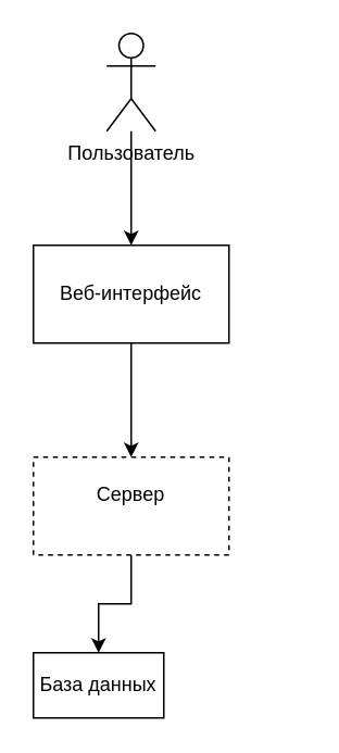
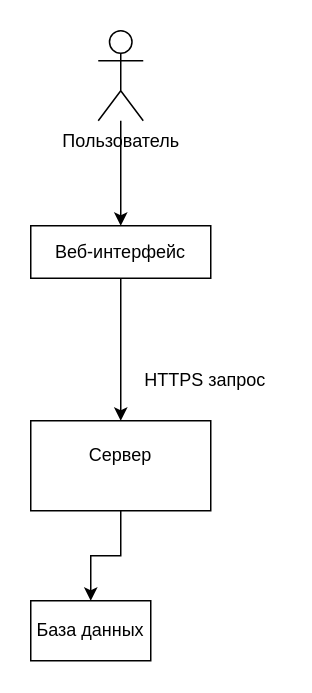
- <mxCell id="5" value="Веб-интерфейс" style="rounded=0;whiteSpace=wrap;html=1;" vertex="1" parent="1"><mxGeometry x="20" y="150" width="120" height="60" as="geometry" /></mxCell>
+ <mxCell id="5" value="Веб-интерфейс" style="rounded=0;whiteSpace=wrap;html=1;" vertex="1" parent="1"><mxGeometry x="20" y="150" width="120" height="35" as="geometry" /></mxCell>
+ <mxCell id="8" value="HTTPS запрос" style="text;html=1;align=center;verticalAlign=middle;resizable=0;points=[];autosize=1;strokeColor=none;fillColor=none;" vertex="1" parent="1"><mxGeometry x="86" y="238" width="100" height="30" as="geometry" /></mxCell>
- <mxCell id="7" value="&#10;Сервер&#10;&#10;" style="rounded=0;whiteSpace=wrap;html=1;dashed=1;" vertex="1" parent="1"><mxGeometry x="20" y="280" width="120" height="60" as="geometry" /></mxCell>
+ <mxCell id="7" value="&#10;Сервер&#10;&#10;" style="rounded=0;whiteSpace=wrap;html=1;" vertex="1" parent="1"><mxGeometry x="20" y="280" width="120" height="60" as="geometry" /></mxCell>
